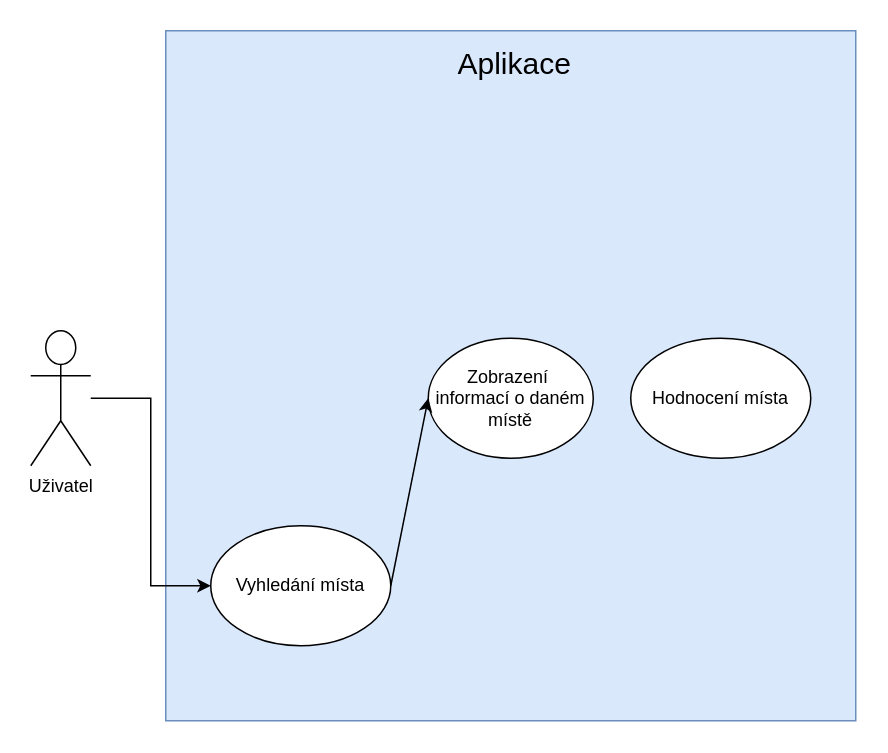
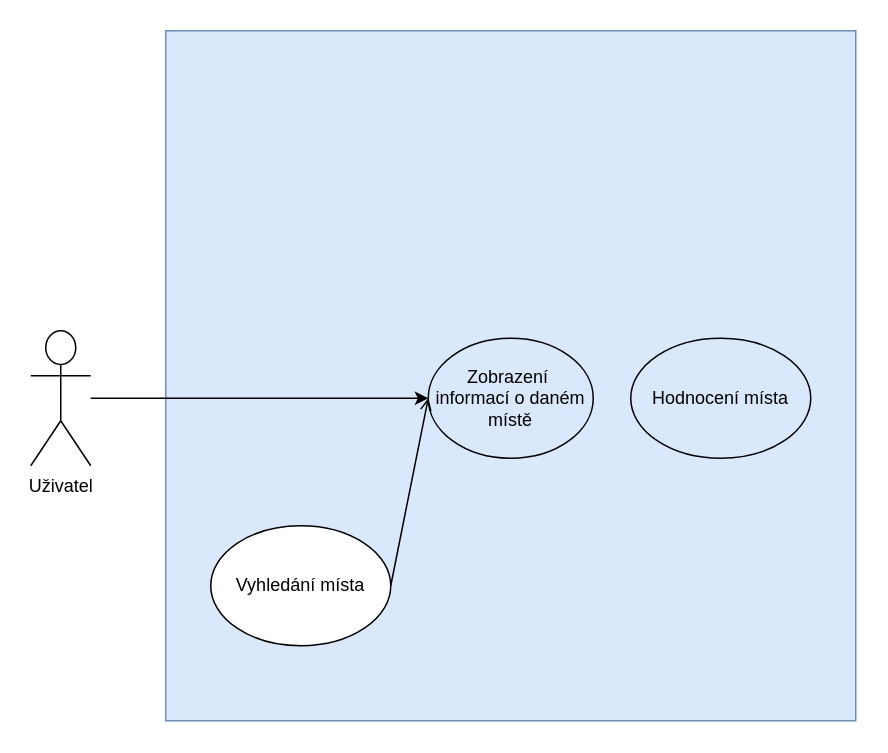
- <mxCell id="7" value="&lt;font style=&quot;font-size: 20px;&quot;&gt;Aplikace&lt;/font&gt;" style="text;html=1;strokeColor=none;fillColor=none;spacing=5;spacingTop=-20;whiteSpace=wrap;overflow=hidden;rounded=0;" vertex="1" parent="1"><mxGeometry x="300" y="40" width="100" height="20" as="geometry" /></mxCell>
- <mxCell id="5" value="&lt;div&gt;Zobrazení&amp;nbsp; informací o daném místě&lt;/div&gt;" style="ellipse;whiteSpace=wrap;html=1;" parent="1" vertex="1"><mxGeometry x="285" y="225" width="110" height="80" as="geometry" /></mxCell>
+ <mxCell id="5" value="&lt;div&gt;Zobrazení&amp;nbsp; informací o daném místě&lt;/div&gt;" style="ellipse;whiteSpace=wrap;html=1;fillColor=#dae8fc;" parent="1" vertex="1"><mxGeometry x="285" y="225" width="110" height="80" as="geometry" /></mxCell>
- <mxCell id="9" value="Hodnocení místa" style="ellipse;whiteSpace=wrap;html=1;" vertex="1" parent="1"><mxGeometry x="420" y="225" width="120" height="80" as="geometry" /></mxCell>
+ <mxCell id="9" value="Hodnocení místa" style="ellipse;whiteSpace=wrap;html=1;fillColor=#dae8fc;" vertex="1" parent="1"><mxGeometry x="420" y="225" width="120" height="80" as="geometry" /></mxCell>
- <mxCell id="8" value="" style="endArrow=classic;html=1;rounded=0;entryX=0;entryY=0.5;entryDx=0;entryDy=0;exitX=1;exitY=0.5;exitDx=0;exitDy=0;" edge="1" parent="1" source="6" target="5"><mxGeometry width="50" height="50" relative="1" as="geometry"><mxPoint x="380" y="210" as="sourcePoint" /><mxPoint x="410" y="230" as="targetPoint" /></mxGeometry></mxCell>
+ <mxCell id="8" value="" style="endArrow=open;html=1;rounded=0;entryX=0;entryY=0.5;entryDx=0;entryDy=0;exitX=1;exitY=0.5;exitDx=0;exitDy=0;" edge="1" parent="1" source="6" target="5"><mxGeometry width="50" height="50" relative="1" as="geometry"><mxPoint x="380" y="210" as="sourcePoint" /><mxPoint x="410" y="230" as="targetPoint" /></mxGeometry></mxCell>
- <mxCell id="3" style="edgeStyle=orthogonalEdgeStyle;rounded=0;orthogonalLoop=1;jettySize=auto;html=1;entryX=0;entryY=0.5;entryDx=0;entryDy=0;" edge="1" parent="1" source="4" target="6"><mxGeometry relative="1" as="geometry" /></mxCell>
+ <mxCell id="3" style="edgeStyle=orthogonalEdgeStyle;rounded=0;orthogonalLoop=1;jettySize=auto;html=1;" edge="1" parent="1" source="4" target="5"><mxGeometry relative="1" as="geometry" /></mxCell>
